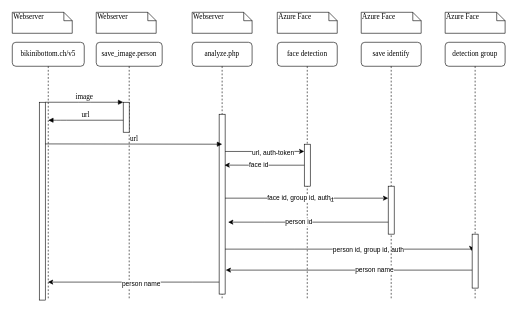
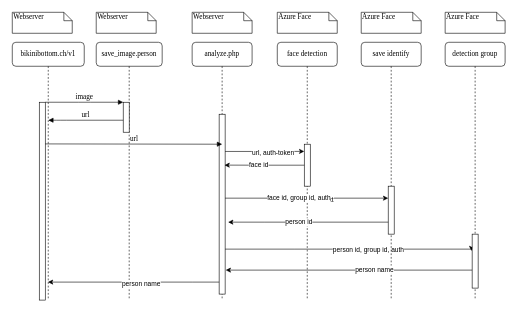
- <mxCell id="14" value="bikinibottom.ch/v5" style="shape=umlLifeline;perimeter=lifelinePerimeter;whiteSpace=wrap;html=1;container=1;collapsible=0;recursiveResize=0;outlineConnect=0;rounded=1;shadow=0;comic=0;labelBackgroundColor=none;strokeWidth=1;fontFamily=Verdana;fontSize=12;align=center;" parent="1" vertex="1"><mxGeometry x="20" y="70" width="120" height="430" as="geometry" /></mxCell>
+ <mxCell id="14" value="bikinibottom.ch/v1" style="shape=umlLifeline;perimeter=lifelinePerimeter;whiteSpace=wrap;html=1;container=1;collapsible=0;recursiveResize=0;outlineConnect=0;rounded=1;shadow=0;comic=0;labelBackgroundColor=none;strokeWidth=1;fontFamily=Verdana;fontSize=12;align=center;" parent="1" vertex="1"><mxGeometry x="20" y="70" width="120" height="430" as="geometry" /></mxCell>
